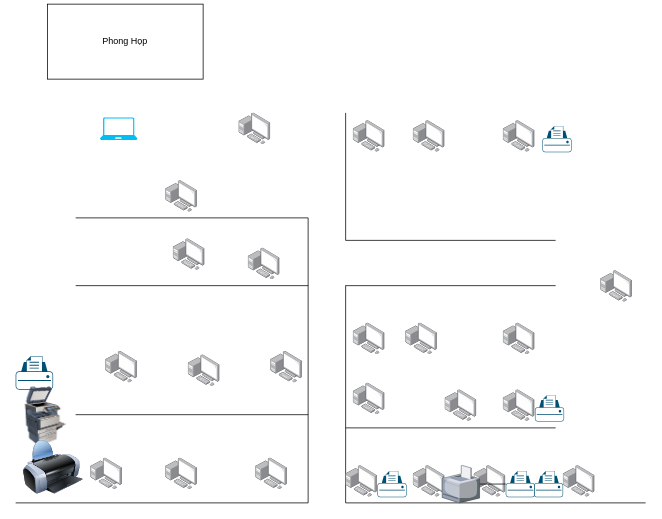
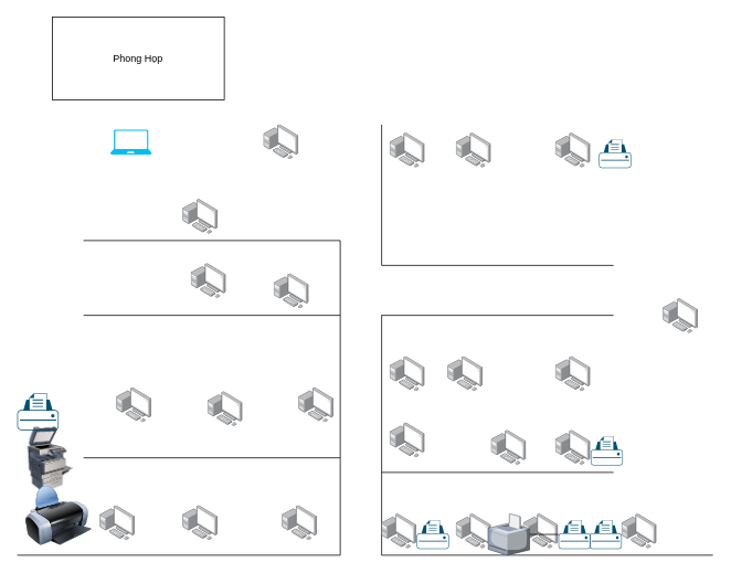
- <mxCell id="38" value="Phong Họp" style="rounded=0;whiteSpace=wrap;html=1;" vertex="1" parent="1"><mxGeometry x="62.4" y="5" width="207.6" height="100" as="geometry" /></mxCell>
+ <mxCell id="38" value="Phong Họp" style="rounded=0;whiteSpace=wrap;html=1;" vertex="1" parent="1"><mxGeometry x="62.4" y="20" width="207.6" height="100" as="geometry" /></mxCell>
